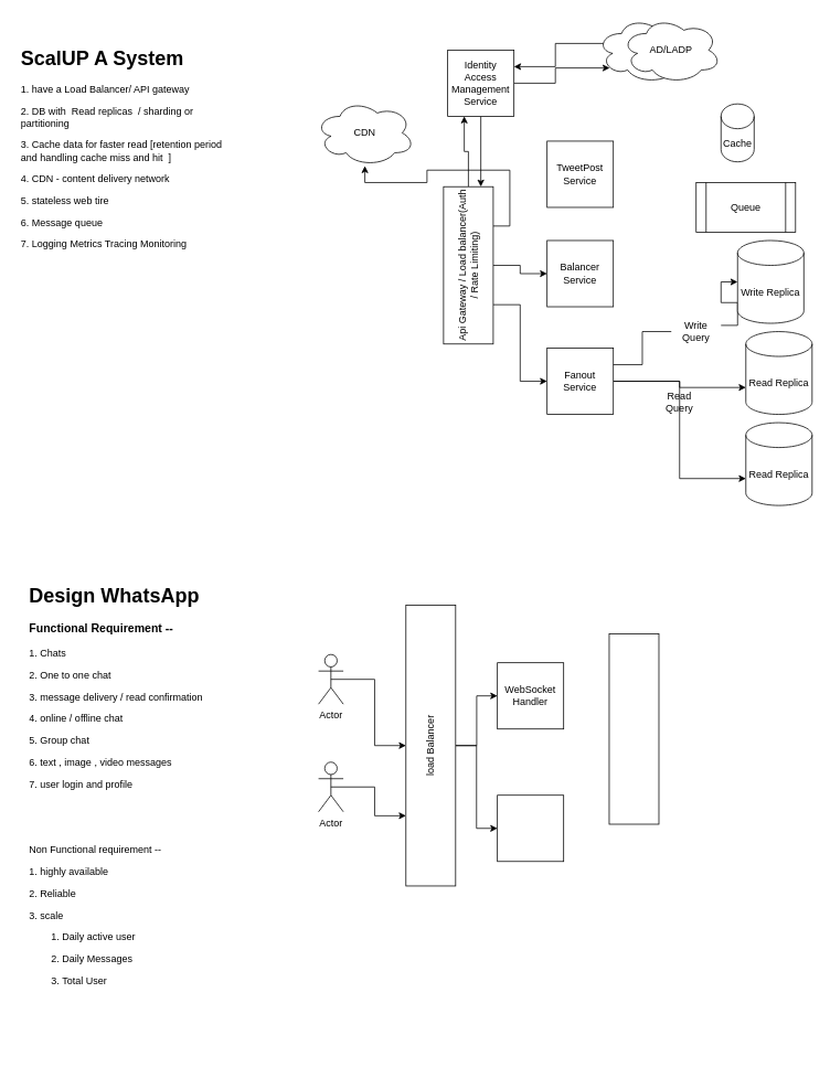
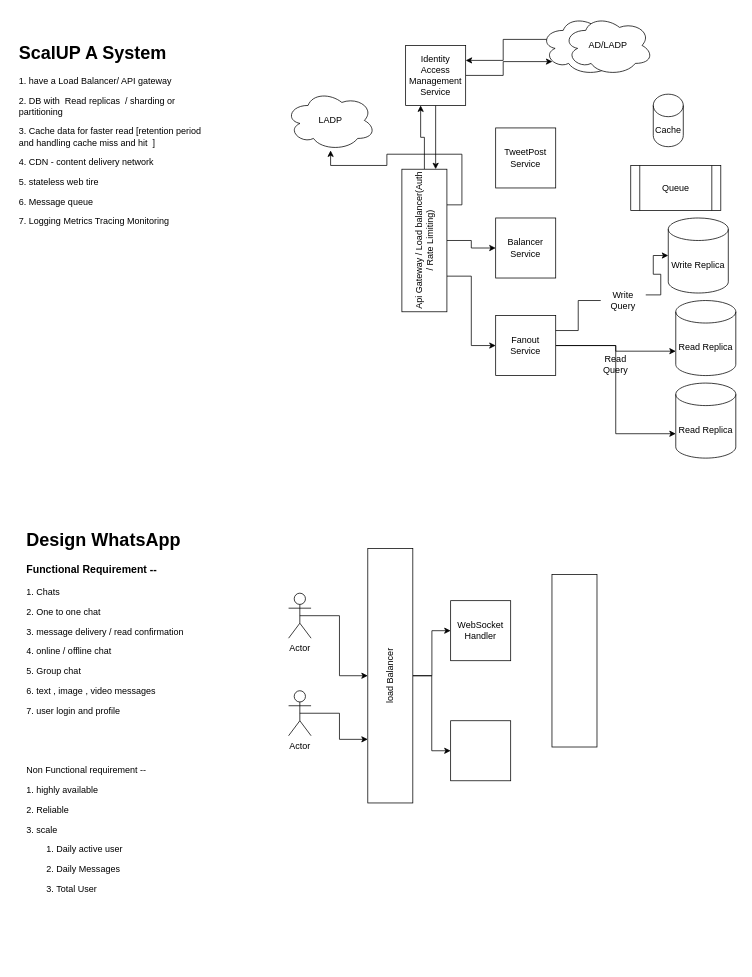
- <mxCell id="20" value="CDN" style="ellipse;shape=cloud;whiteSpace=wrap;html=1;fontFamily=Helvetica;" vertex="1" parent="1"><mxGeometry x="380" y="120" width="120" height="80" as="geometry" /></mxCell>
+ <mxCell id="20" value="LADP" style="ellipse;shape=cloud;whiteSpace=wrap;html=1;fontFamily=Helvetica;" vertex="1" parent="1"><mxGeometry x="380" y="120" width="120" height="80" as="geometry" /></mxCell>
- <mxCell id="26" value="Write Query" style="text;html=1;strokeColor=none;fillColor=none;align=center;verticalAlign=middle;whiteSpace=wrap;rounded=0;fontFamily=Helvetica;" vertex="1" parent="1"><mxGeometry x="810" y="385" width="60" height="30" as="geometry" /></mxCell>
+ <mxCell id="26" value="Write Query" style="text;html=1;strokeColor=none;fillColor=none;align=center;verticalAlign=middle;whiteSpace=wrap;rounded=0;fontFamily=Helvetica;" vertex="1" parent="1"><mxGeometry x="800" y="385" width="60" height="30" as="geometry" /></mxCell>
